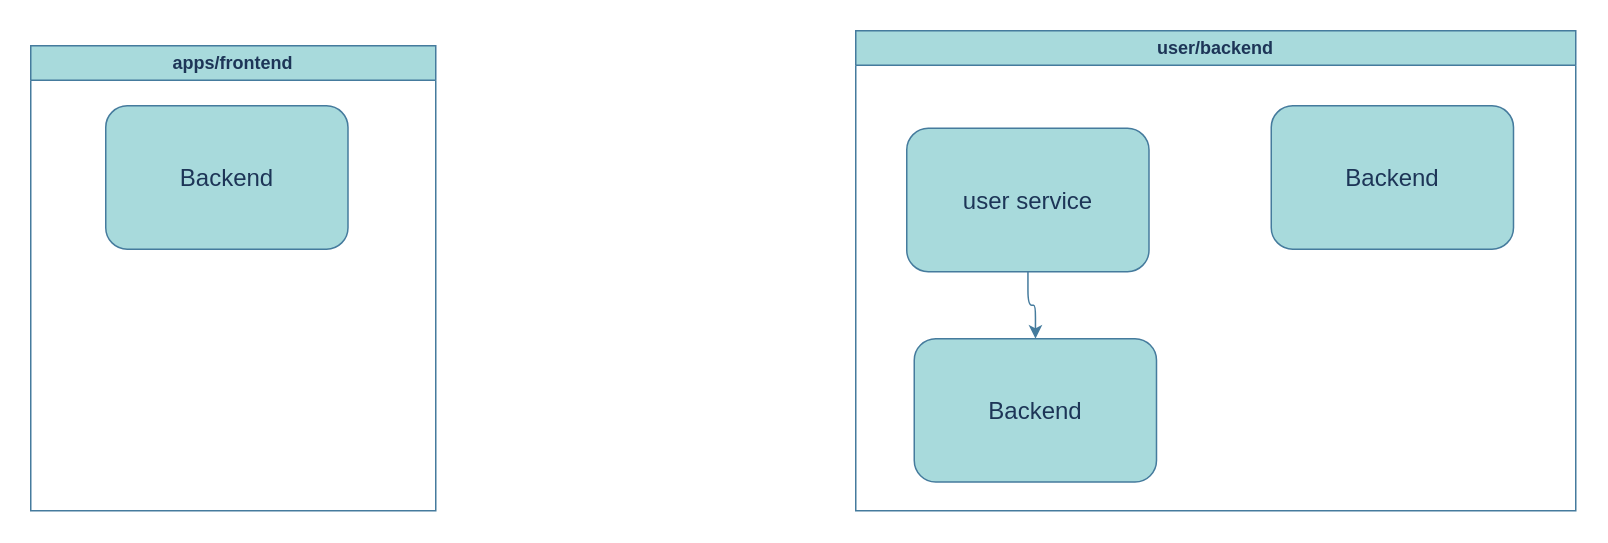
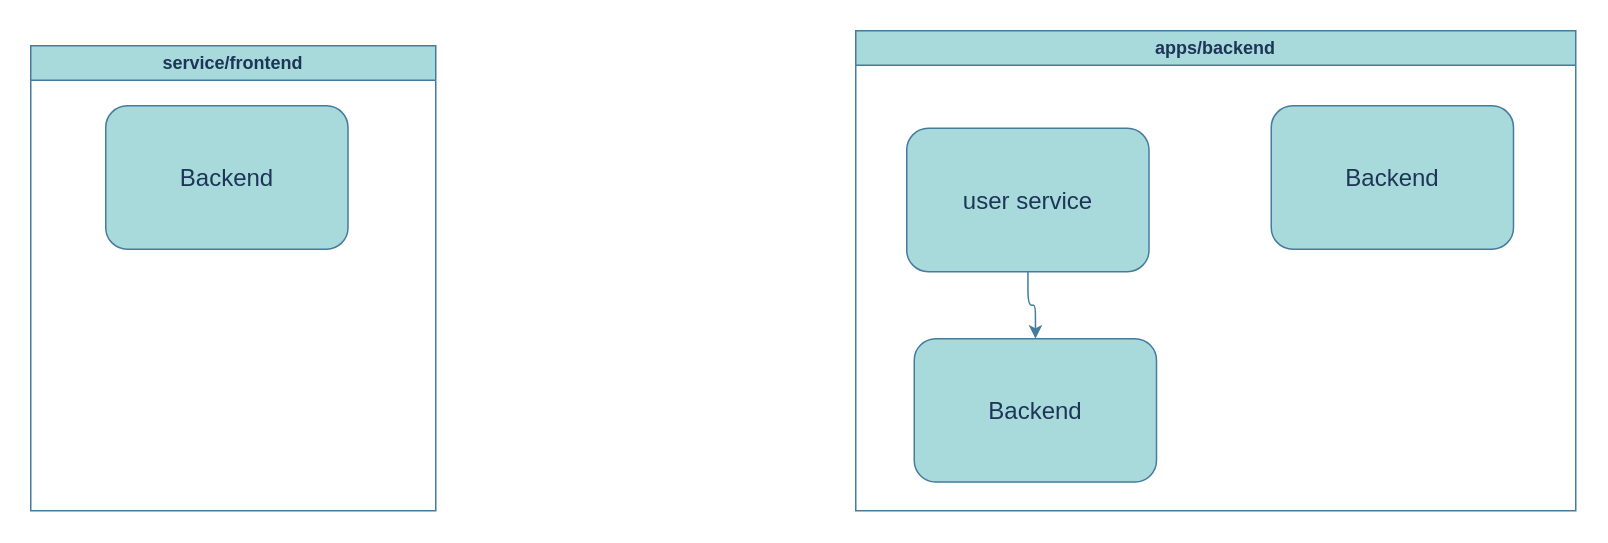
- <mxCell id="9" value="user/backend" style="swimlane;whiteSpace=wrap;html=1;strokeColor=#457B9D;fontColor=#1D3557;fillColor=#A8DADC;" vertex="1" parent="4"><mxGeometry x="10" y="-10" width="480" height="320" as="geometry" /></mxCell>
+ <mxCell id="9" value="apps/backend" style="swimlane;whiteSpace=wrap;html=1;strokeColor=#457B9D;fontColor=#1D3557;fillColor=#A8DADC;" vertex="1" parent="4"><mxGeometry x="10" y="-10" width="480" height="320" as="geometry" /></mxCell>
- <mxCell id="2" value="apps/frontend" style="swimlane;whiteSpace=wrap;html=1;strokeColor=#457B9D;fontColor=#1D3557;fillColor=#A8DADC;" vertex="1" parent="1"><mxGeometry x="20" y="30" width="270" height="310" as="geometry" /></mxCell>
+ <mxCell id="2" value="service/frontend" style="swimlane;whiteSpace=wrap;html=1;strokeColor=#457B9D;fontColor=#1D3557;fillColor=#A8DADC;" vertex="1" parent="1"><mxGeometry x="20" y="30" width="270" height="310" as="geometry" /></mxCell>
